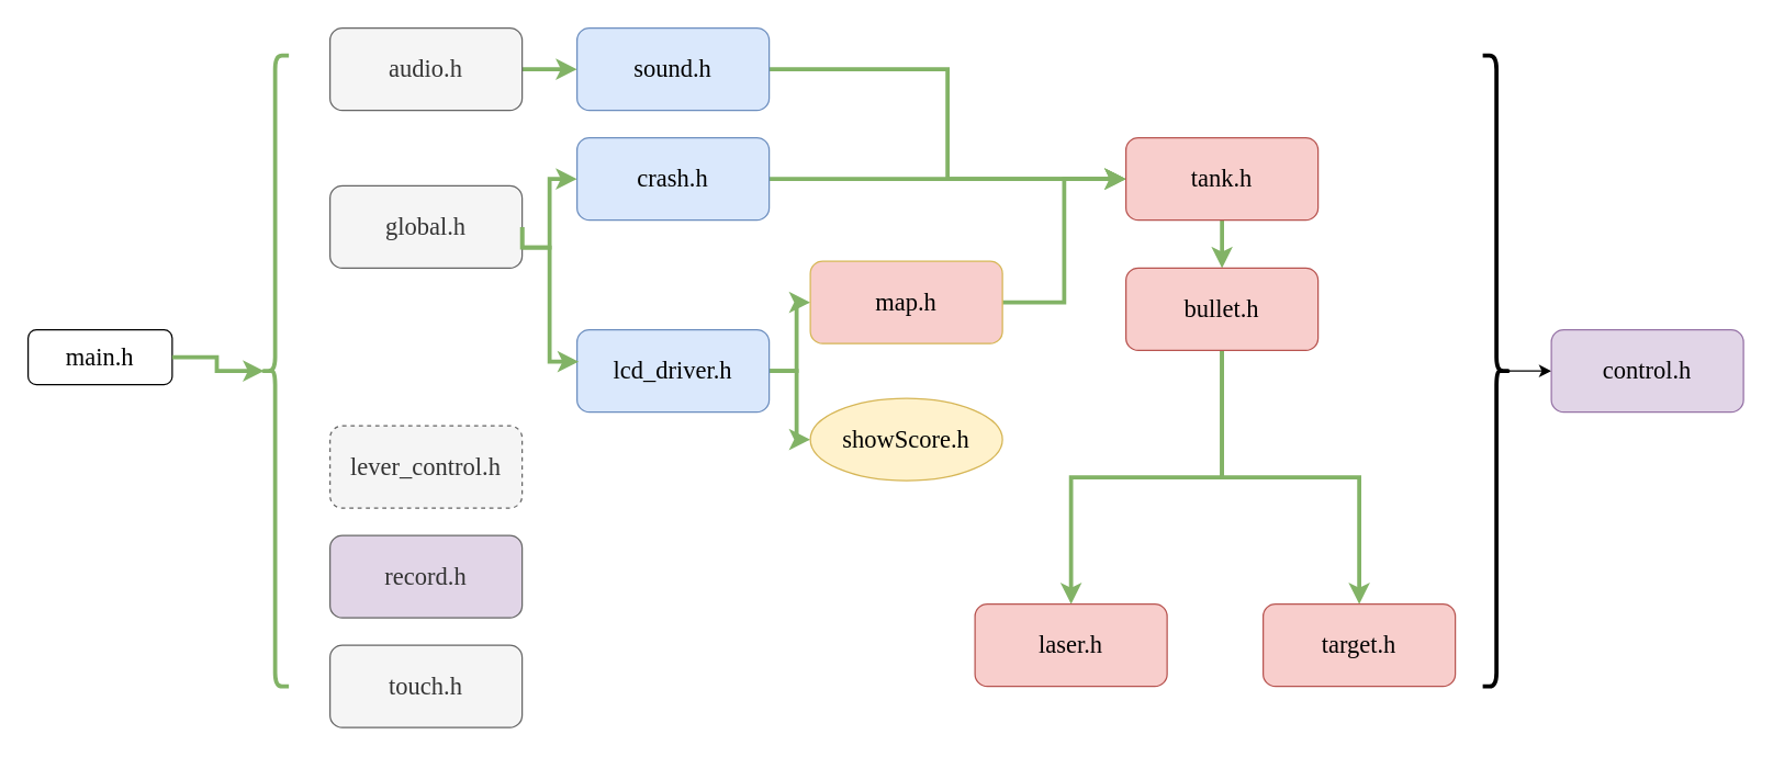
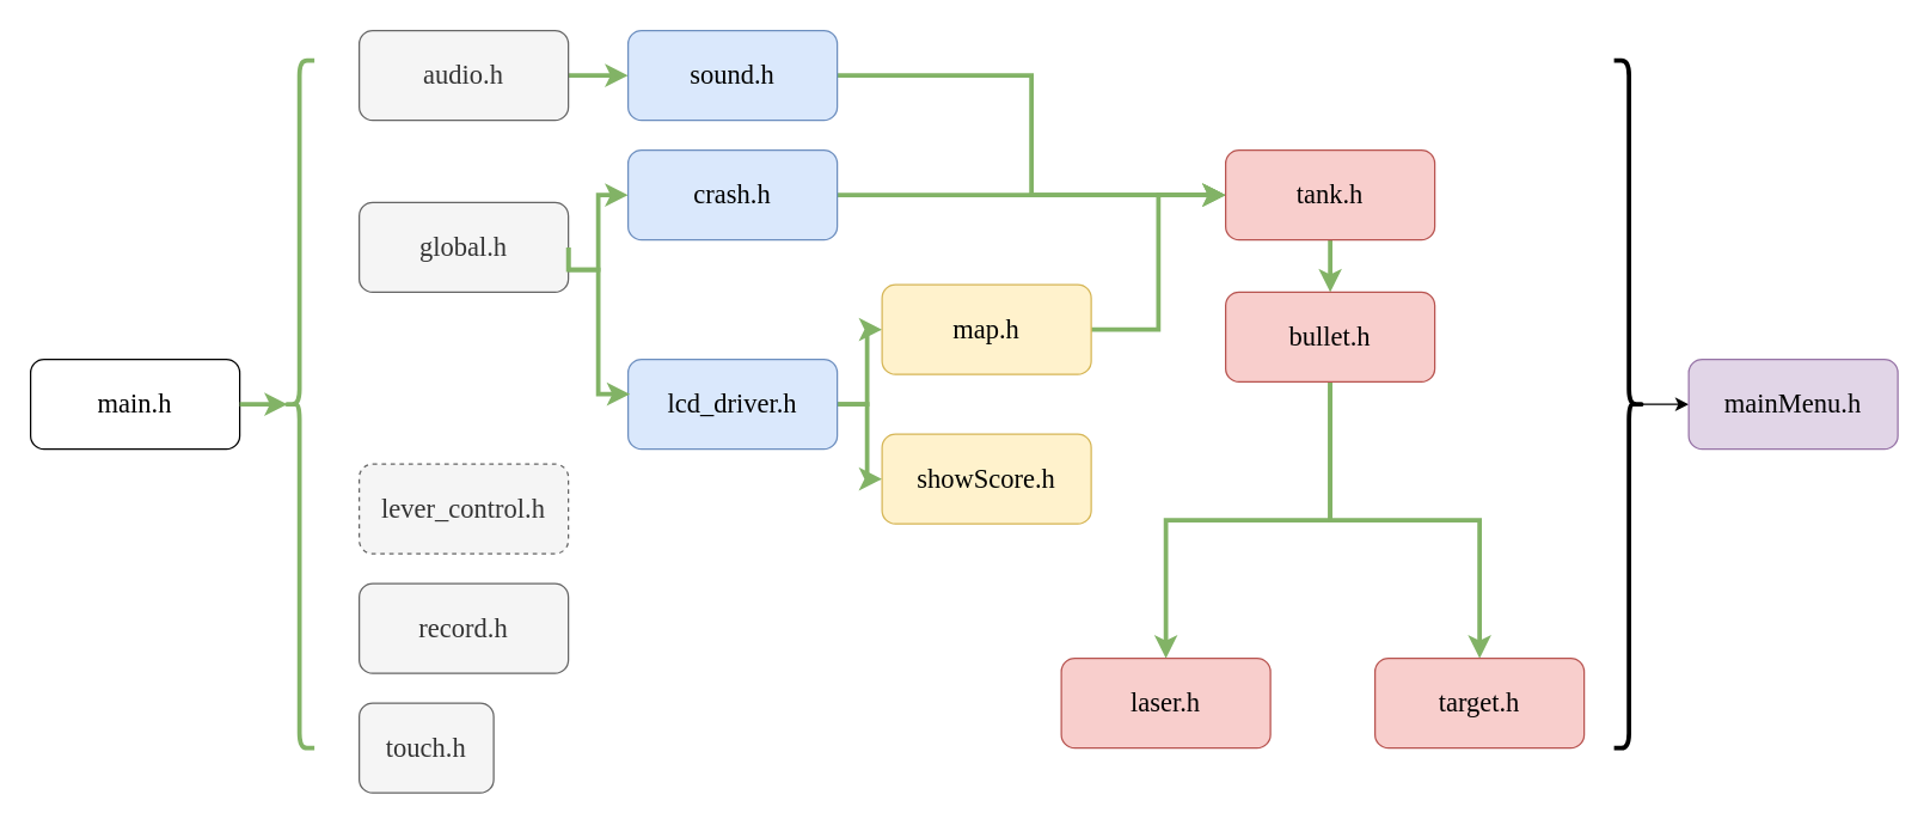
- <mxCell id="15" value="&lt;font face=&quot;Comic Sans MS&quot; style=&quot;font-size: 18px;&quot;&gt;map.h&lt;br&gt;&lt;/font&gt;" style="rounded=1;whiteSpace=wrap;html=1;fillColor=#f8cecc;strokeColor=#d6b656;" parent="1" vertex="1"><mxGeometry x="590" y="190" width="140" height="60" as="geometry" /></mxCell>
+ <mxCell id="15" value="&lt;font face=&quot;Comic Sans MS&quot; style=&quot;font-size: 18px;&quot;&gt;map.h&lt;br&gt;&lt;/font&gt;" style="rounded=1;whiteSpace=wrap;html=1;fillColor=#fff2cc;strokeColor=#d6b656;" parent="1" vertex="1"><mxGeometry x="590" y="190" width="140" height="60" as="geometry" /></mxCell>
- <mxCell id="27" value="&lt;font face=&quot;Comic Sans MS&quot; style=&quot;font-size: 18px;&quot;&gt;main.h&lt;/font&gt;" style="rounded=1;whiteSpace=wrap;html=1;" parent="1" vertex="1"><mxGeometry x="20" y="240" width="105" height="40" as="geometry" /></mxCell>
+ <mxCell id="27" value="&lt;font face=&quot;Comic Sans MS&quot; style=&quot;font-size: 18px;&quot;&gt;main.h&lt;/font&gt;" style="rounded=1;whiteSpace=wrap;html=1;" parent="1" vertex="1"><mxGeometry x="20" y="240" width="140" height="60" as="geometry" /></mxCell>
- <mxCell id="30" value="&lt;font face=&quot;Comic Sans MS&quot; style=&quot;font-size: 18px;&quot;&gt;control.h&lt;/font&gt;" style="rounded=1;whiteSpace=wrap;html=1;fillColor=#e1d5e7;strokeColor=#9673a6;" parent="1" vertex="1"><mxGeometry x="1130" y="240" width="140" height="60" as="geometry" /></mxCell>
+ <mxCell id="30" value="&lt;font face=&quot;Comic Sans MS&quot; style=&quot;font-size: 18px;&quot;&gt;mainMenu.h&lt;/font&gt;" style="rounded=1;whiteSpace=wrap;html=1;fillColor=#e1d5e7;strokeColor=#9673a6;" parent="1" vertex="1"><mxGeometry x="1130" y="240" width="140" height="60" as="geometry" /></mxCell>
- <mxCell id="16" value="&lt;font face=&quot;Comic Sans MS&quot; style=&quot;font-size: 18px;&quot;&gt;showScore.h&lt;br&gt;&lt;/font&gt;" style="ellipse;whiteSpace=wrap;html=1;fillColor=#fff2cc;strokeColor=#d6b656;" parent="1" vertex="1"><mxGeometry x="590" y="290" width="140" height="60" as="geometry" /></mxCell>
+ <mxCell id="16" value="&lt;font face=&quot;Comic Sans MS&quot; style=&quot;font-size: 18px;&quot;&gt;showScore.h&lt;br&gt;&lt;/font&gt;" style="rounded=1;whiteSpace=wrap;html=1;fillColor=#fff2cc;strokeColor=#d6b656;" parent="1" vertex="1"><mxGeometry x="590" y="290" width="140" height="60" as="geometry" /></mxCell>
- <mxCell id="20" value="&lt;font face=&quot;Comic Sans MS&quot; style=&quot;font-size: 18px;&quot;&gt;record.h&lt;br&gt;&lt;/font&gt;" style="rounded=1;whiteSpace=wrap;html=1;fillColor=#e1d5e7;fontColor=#333333;strokeColor=#666666;" parent="1" vertex="1"><mxGeometry x="240" y="390" width="140" height="60" as="geometry" /></mxCell>
+ <mxCell id="20" value="&lt;font face=&quot;Comic Sans MS&quot; style=&quot;font-size: 18px;&quot;&gt;record.h&lt;br&gt;&lt;/font&gt;" style="rounded=1;whiteSpace=wrap;html=1;fillColor=#f5f5f5;fontColor=#333333;strokeColor=#666666;" parent="1" vertex="1"><mxGeometry x="240" y="390" width="140" height="60" as="geometry" /></mxCell>
- <mxCell id="21" value="&lt;font face=&quot;Comic Sans MS&quot; style=&quot;font-size: 18px;&quot;&gt;touch.h&lt;br&gt;&lt;/font&gt;" style="rounded=1;whiteSpace=wrap;html=1;fillColor=#f5f5f5;fontColor=#333333;strokeColor=#666666;" parent="1" vertex="1"><mxGeometry x="240" y="470" width="140" height="60" as="geometry" /></mxCell>
+ <mxCell id="21" value="&lt;font face=&quot;Comic Sans MS&quot; style=&quot;font-size: 18px;&quot;&gt;touch.h&lt;br&gt;&lt;/font&gt;" style="rounded=1;whiteSpace=wrap;html=1;fillColor=#f5f5f5;fontColor=#333333;strokeColor=#666666;" parent="1" vertex="1"><mxGeometry x="240" y="470" width="90" height="60" as="geometry" /></mxCell>
